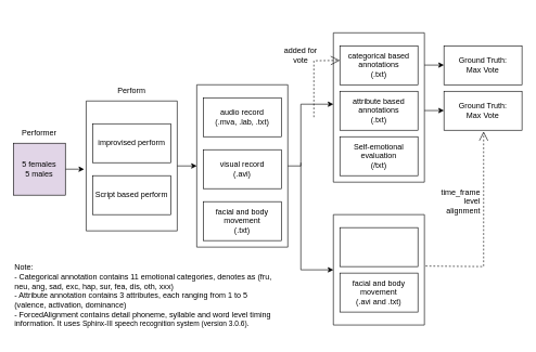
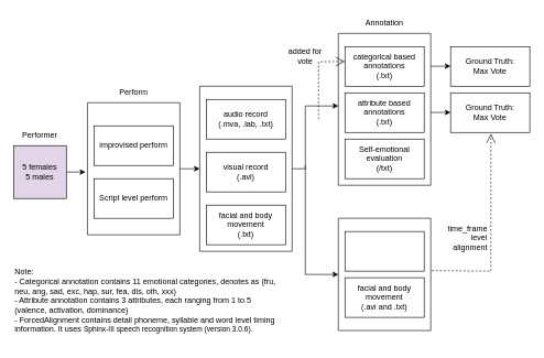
+ <mxCell id="35" value="Annotation" style="text;html=1;strokeColor=none;fillColor=none;align=center;verticalAlign=middle;whiteSpace=wrap;rounded=0;" parent="1" vertex="1"><mxGeometry x="552" y="20" width="60" height="30" as="geometry" /></mxCell>
- <mxCell id="4" value="Script based perform" style="text;html=1;strokeColor=none;fillColor=none;align=center;verticalAlign=middle;whiteSpace=wrap;rounded=0;" parent="1" vertex="1"><mxGeometry x="142" y="285" width="120" height="30" as="geometry" /></mxCell>
+ <mxCell id="4" value="Script level perform" style="text;html=1;strokeColor=none;fillColor=none;align=center;verticalAlign=middle;whiteSpace=wrap;rounded=0;" parent="1" vertex="1"><mxGeometry x="142" y="285" width="120" height="30" as="geometry" /></mxCell>
- <mxCell id="39" value="time_frame level alignment" style="text;html=1;strokeColor=none;fillColor=none;align=right;verticalAlign=middle;whiteSpace=wrap;rounded=0;" parent="1" vertex="1"><mxGeometry x="670" y="295" width="70" height="30" as="geometry" /></mxCell>
+ <mxCell id="39" value="time_frame level alignment" style="text;html=1;strokeColor=none;fillColor=none;align=right;verticalAlign=middle;whiteSpace=wrap;rounded=0;" parent="1" vertex="1"><mxGeometry x="670" y="345" width="70" height="30" as="geometry" /></mxCell>
